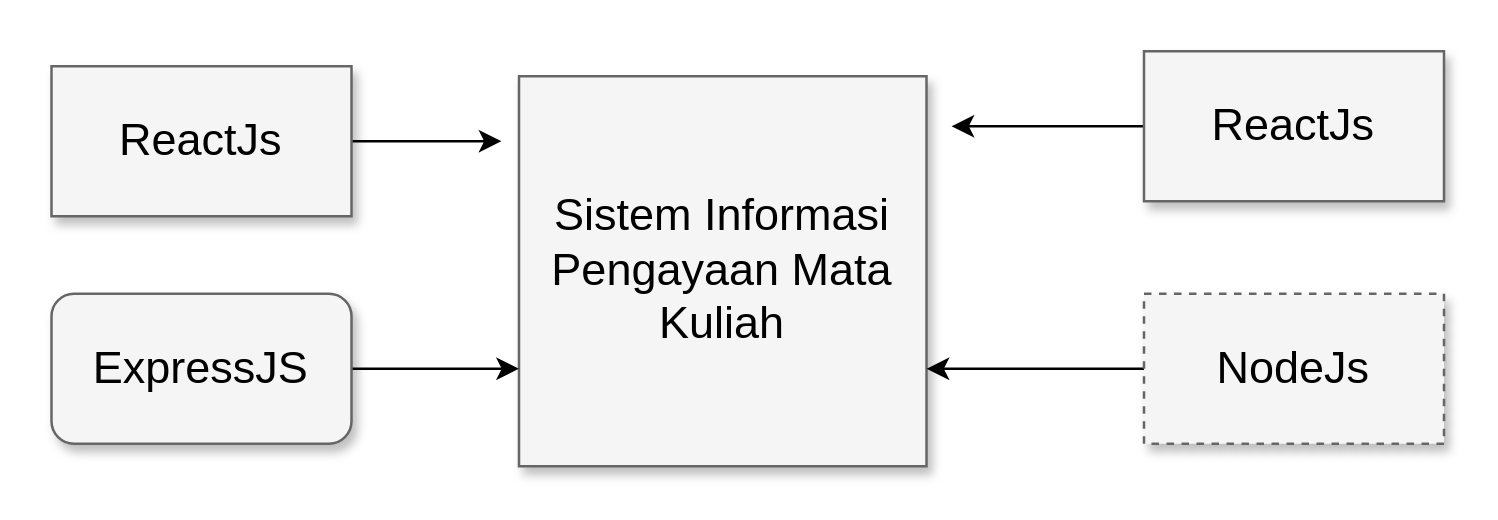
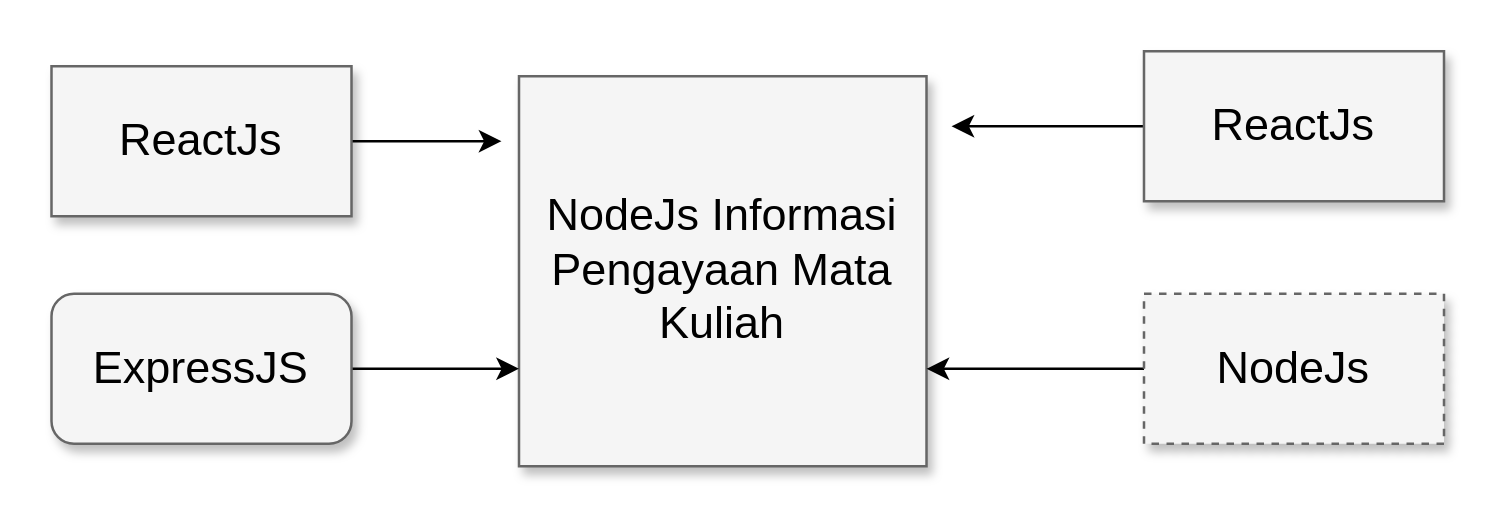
- <mxCell id="2" value="Sistem Informasi Pengayaan Mata Kuliah" style="whiteSpace=wrap;html=1;shadow=1;fontSize=18;fillColor=#f5f5f5;strokeColor=#666666;" parent="1" vertex="1"><mxGeometry x="207" y="30" width="163" height="156" as="geometry" /></mxCell>
+ <mxCell id="2" value="NodeJs Informasi Pengayaan Mata Kuliah" style="whiteSpace=wrap;html=1;shadow=1;fontSize=18;fillColor=#f5f5f5;strokeColor=#666666;" parent="1" vertex="1"><mxGeometry x="207" y="30" width="163" height="156" as="geometry" /></mxCell>
